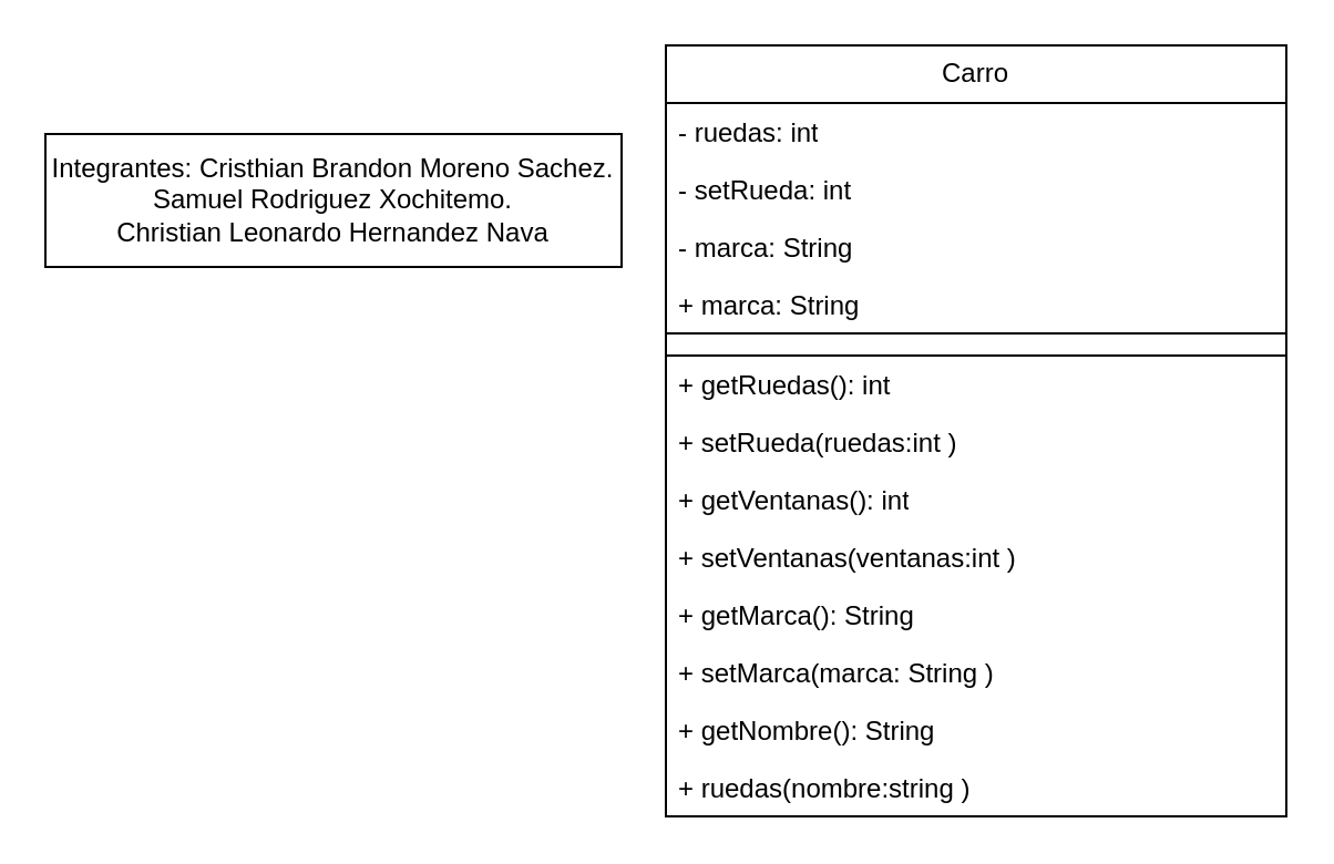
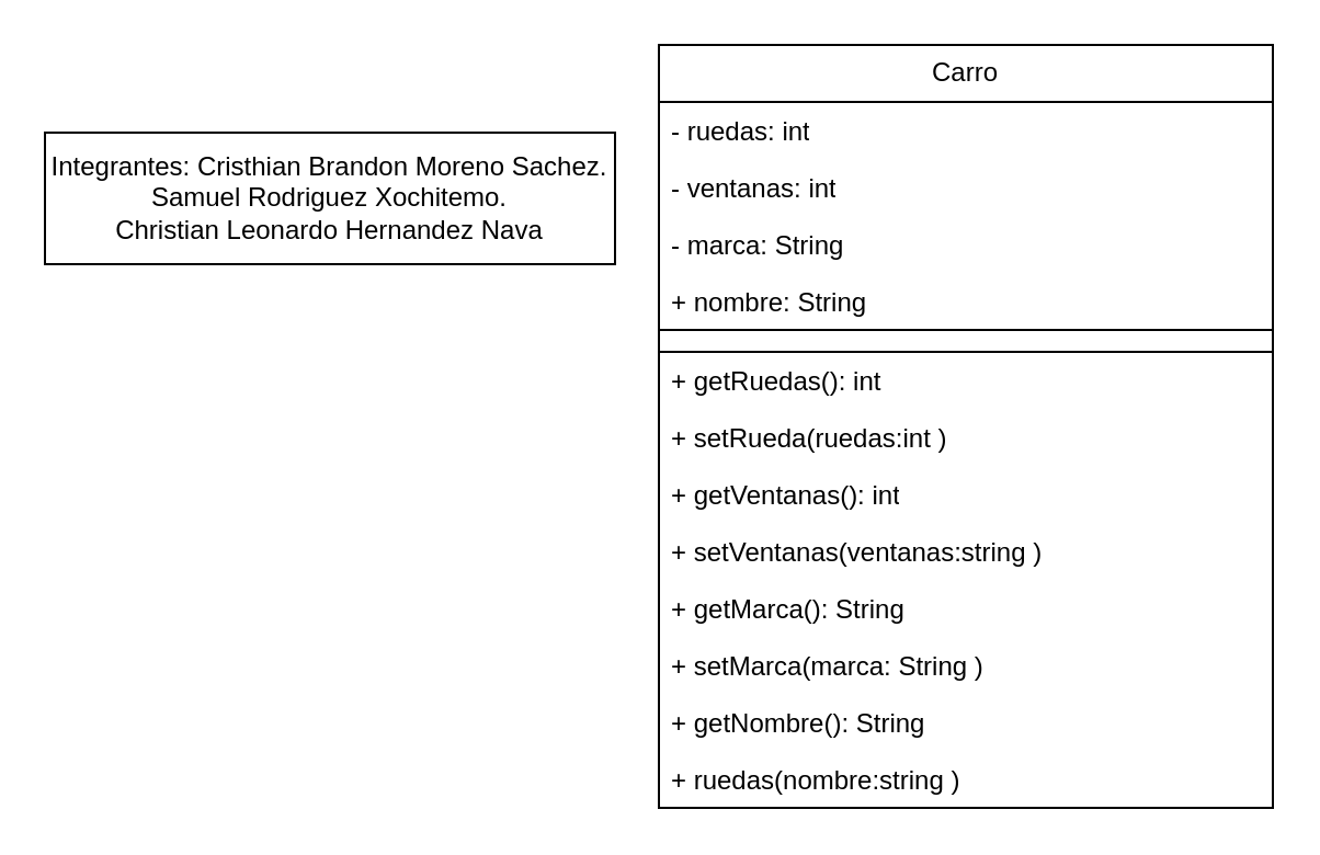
- <mxCell id="4" value="- setRueda: int" style="text;strokeColor=none;fillColor=none;align=left;verticalAlign=top;spacingLeft=4;spacingRight=4;overflow=hidden;rotatable=0;points=[[0,0.5],[1,0.5]];portConstraint=eastwest;whiteSpace=wrap;html=1;" parent="2" vertex="1"><mxGeometry y="52" width="280" height="26" as="geometry" /></mxCell>
+ <mxCell id="4" value="- ventanas: int" style="text;strokeColor=none;fillColor=none;align=left;verticalAlign=top;spacingLeft=4;spacingRight=4;overflow=hidden;rotatable=0;points=[[0,0.5],[1,0.5]];portConstraint=eastwest;whiteSpace=wrap;html=1;" parent="2" vertex="1"><mxGeometry y="52" width="280" height="26" as="geometry" /></mxCell>
- <mxCell id="6" value="+ marca: String" style="text;strokeColor=none;fillColor=none;align=left;verticalAlign=top;spacingLeft=4;spacingRight=4;overflow=hidden;rotatable=0;points=[[0,0.5],[1,0.5]];portConstraint=eastwest;whiteSpace=wrap;html=1;" parent="2" vertex="1"><mxGeometry y="104" width="280" height="26" as="geometry" /></mxCell>
+ <mxCell id="6" value="+ nombre: String" style="text;strokeColor=none;fillColor=none;align=left;verticalAlign=top;spacingLeft=4;spacingRight=4;overflow=hidden;rotatable=0;points=[[0,0.5],[1,0.5]];portConstraint=eastwest;whiteSpace=wrap;html=1;" parent="2" vertex="1"><mxGeometry y="104" width="280" height="26" as="geometry" /></mxCell>
- <mxCell id="11" value="+ setVentanas(ventanas:int )" style="text;strokeColor=none;fillColor=none;align=left;verticalAlign=top;spacingLeft=4;spacingRight=4;overflow=hidden;rotatable=0;points=[[0,0.5],[1,0.5]];portConstraint=eastwest;whiteSpace=wrap;html=1;" parent="2" vertex="1"><mxGeometry y="218" width="280" height="26" as="geometry" /></mxCell>
+ <mxCell id="11" value="+ setVentanas(ventanas:string )" style="text;strokeColor=none;fillColor=none;align=left;verticalAlign=top;spacingLeft=4;spacingRight=4;overflow=hidden;rotatable=0;points=[[0,0.5],[1,0.5]];portConstraint=eastwest;whiteSpace=wrap;html=1;" parent="2" vertex="1"><mxGeometry y="218" width="280" height="26" as="geometry" /></mxCell>
